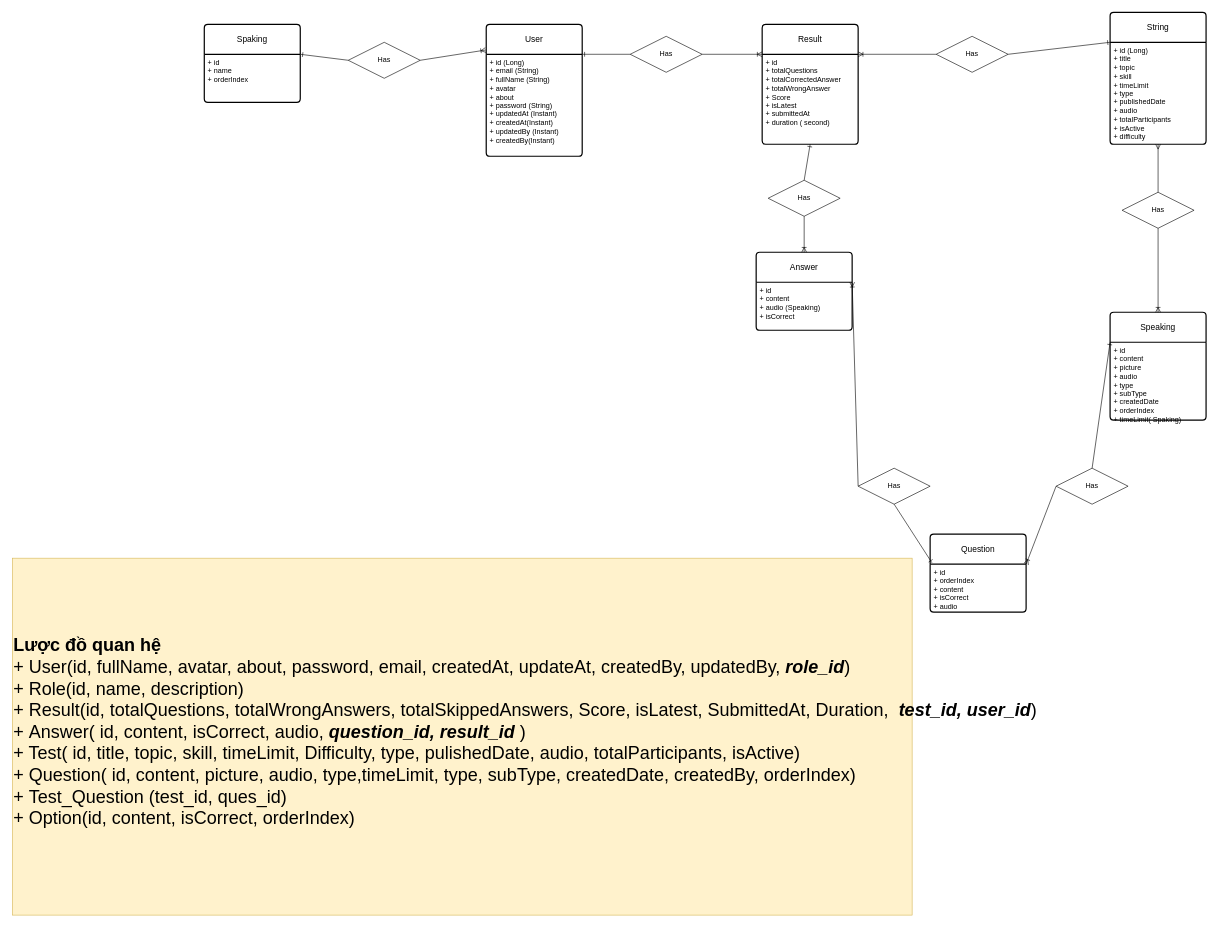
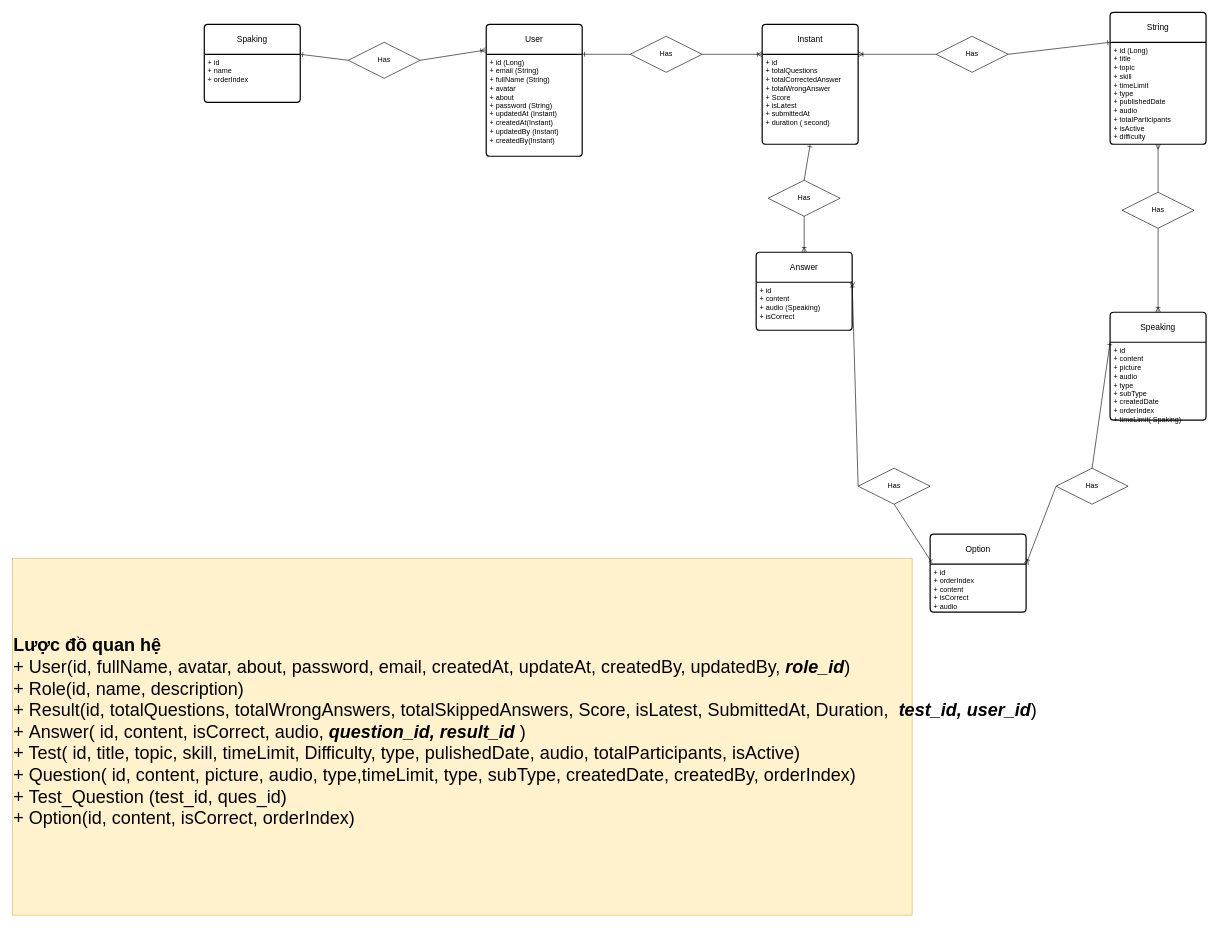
- <mxCell id="12" value="Result" style="swimlane;childLayout=stackLayout;horizontal=1;startSize=50;horizontalStack=0;rounded=1;fontSize=14;fontStyle=0;strokeWidth=2;resizeParent=0;resizeLast=1;shadow=0;dashed=0;align=center;arcSize=4;whiteSpace=wrap;html=1;" vertex="1" parent="1"><mxGeometry x="1270" y="40" width="160" height="200" as="geometry" /></mxCell>
+ <mxCell id="12" value="Instant" style="swimlane;childLayout=stackLayout;horizontal=1;startSize=50;horizontalStack=0;rounded=1;fontSize=14;fontStyle=0;strokeWidth=2;resizeParent=0;resizeLast=1;shadow=0;dashed=0;align=center;arcSize=4;whiteSpace=wrap;html=1;" vertex="1" parent="1"><mxGeometry x="1270" y="40" width="160" height="200" as="geometry" /></mxCell>
- <mxCell id="8" value="Question" style="swimlane;childLayout=stackLayout;horizontal=1;startSize=50;horizontalStack=0;rounded=1;fontSize=14;fontStyle=0;strokeWidth=2;resizeParent=0;resizeLast=1;shadow=0;dashed=0;align=center;arcSize=4;whiteSpace=wrap;html=1;" vertex="1" parent="1"><mxGeometry x="1550" y="890" width="160" height="130" as="geometry" /></mxCell>
+ <mxCell id="8" value="Option" style="swimlane;childLayout=stackLayout;horizontal=1;startSize=50;horizontalStack=0;rounded=1;fontSize=14;fontStyle=0;strokeWidth=2;resizeParent=0;resizeLast=1;shadow=0;dashed=0;align=center;arcSize=4;whiteSpace=wrap;html=1;" vertex="1" parent="1"><mxGeometry x="1550" y="890" width="160" height="130" as="geometry" /></mxCell>
